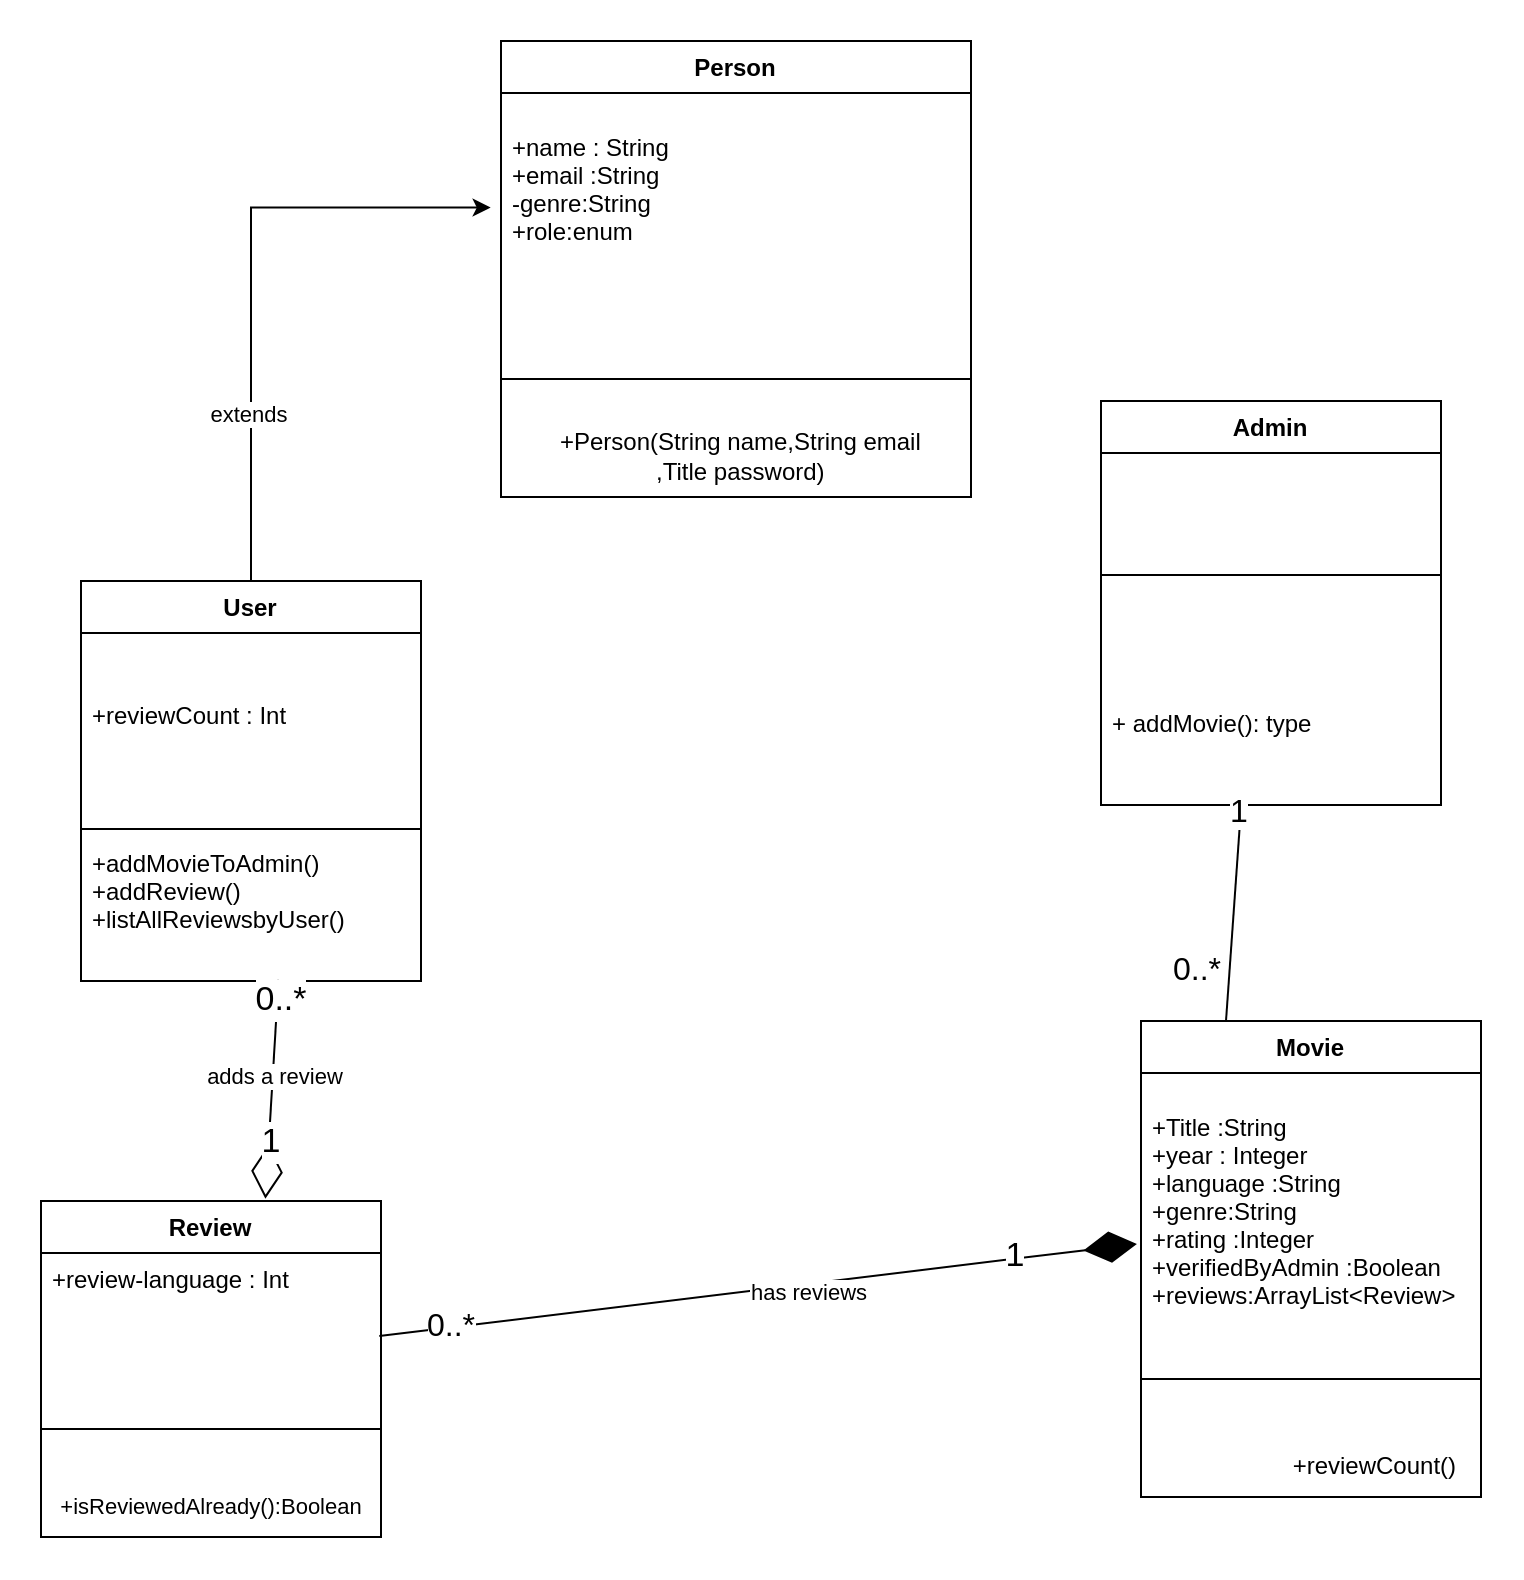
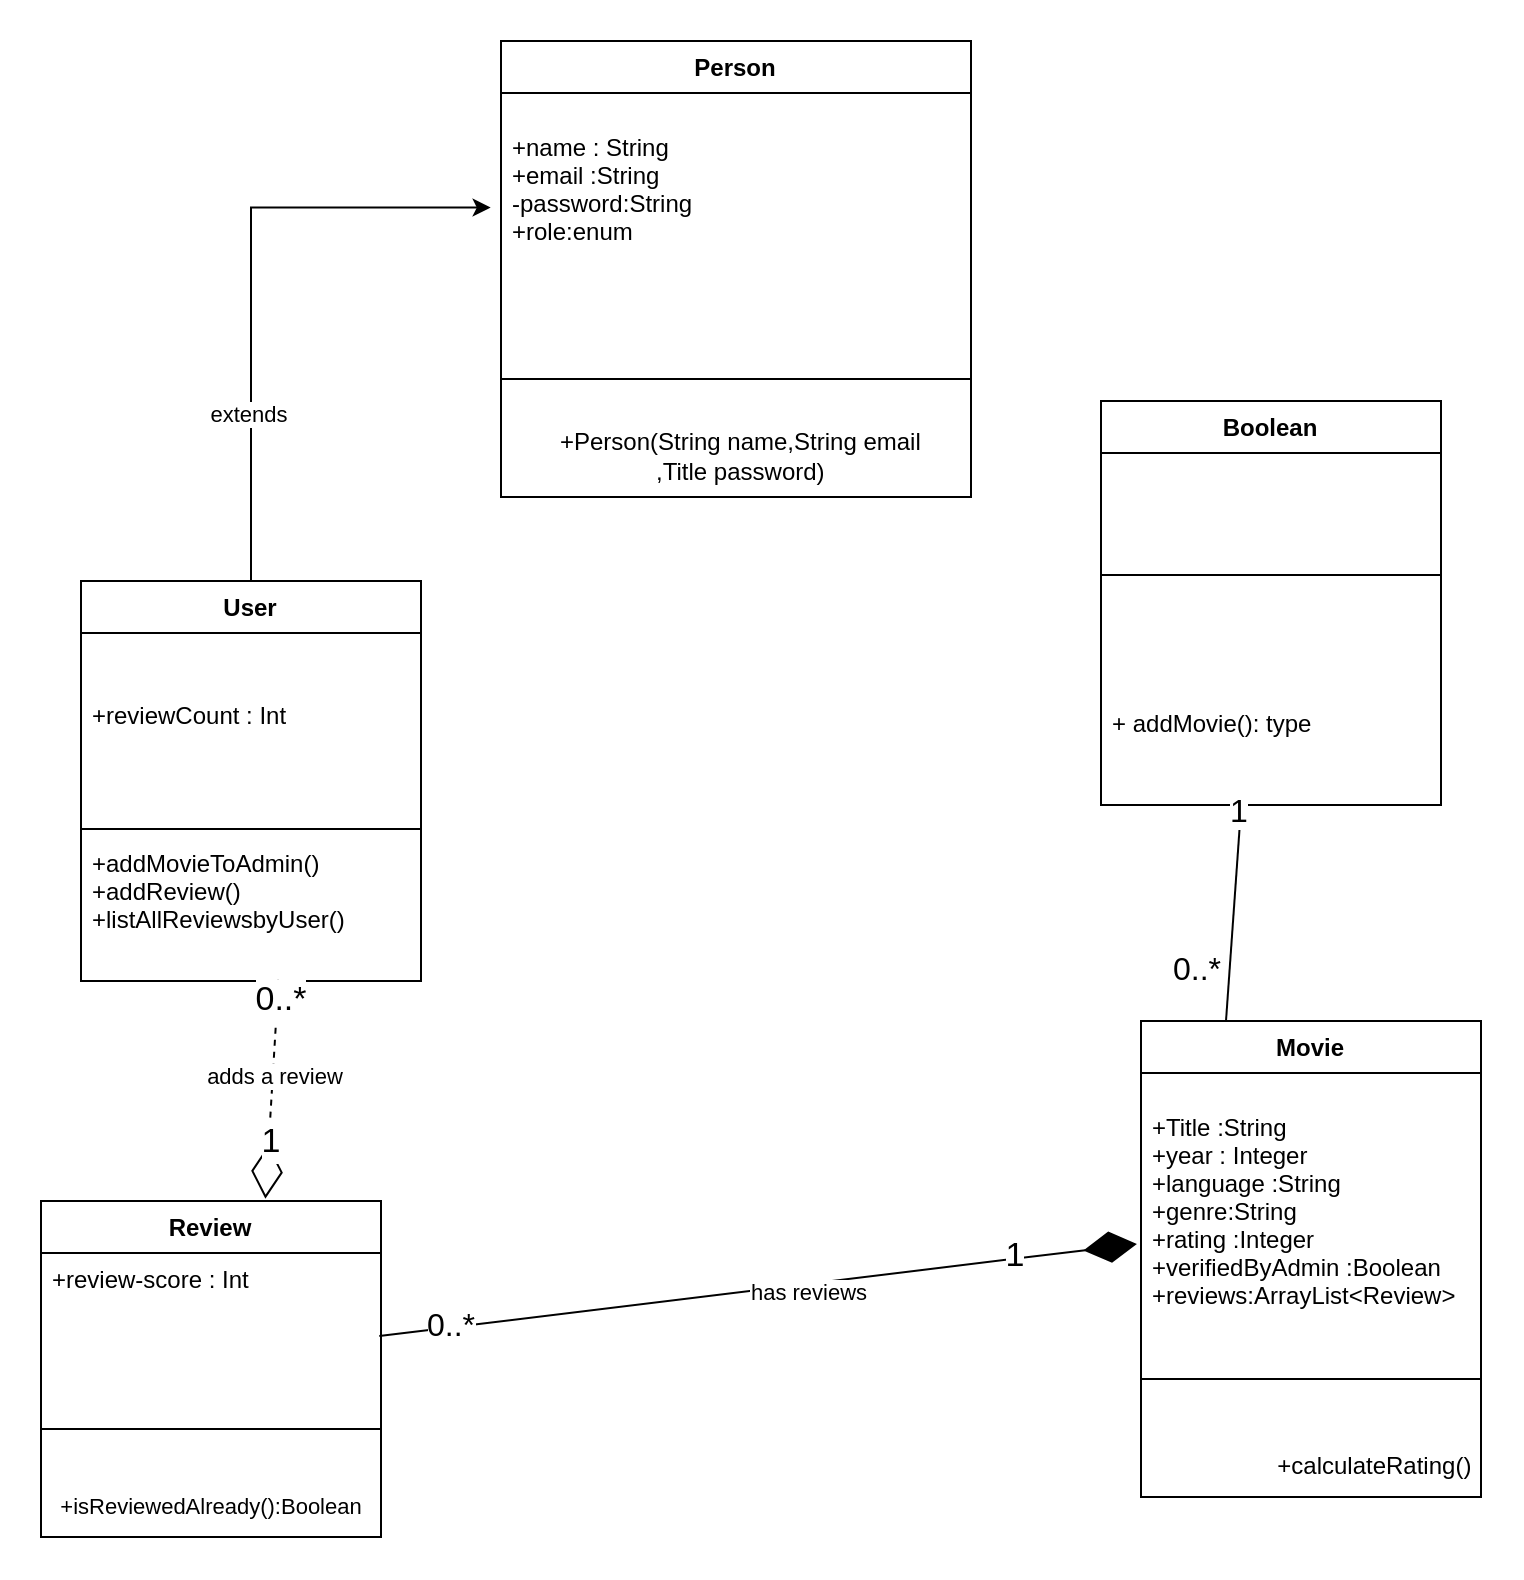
- <mxCell id="24" value="&#10;+name : String&#10;+email :String&#10;-genre:String&#10;+role:enum&#10;&#10;" style="text;strokeColor=none;fillColor=none;align=left;verticalAlign=top;spacingLeft=4;spacingRight=4;overflow=hidden;rotatable=0;points=[[0,0.5],[1,0.5]];portConstraint=eastwest;" parent="23" vertex="1"><mxGeometry y="26" width="235" height="124" as="geometry" /></mxCell>
+ <mxCell id="24" value="&#10;+name : String&#10;+email :String&#10;-password:String&#10;+role:enum&#10;&#10;" style="text;strokeColor=none;fillColor=none;align=left;verticalAlign=top;spacingLeft=4;spacingRight=4;overflow=hidden;rotatable=0;points=[[0,0.5],[1,0.5]];portConstraint=eastwest;" parent="23" vertex="1"><mxGeometry y="26" width="235" height="124" as="geometry" /></mxCell>
- <mxCell id="20" value="Admin" style="swimlane;fontStyle=1;align=center;verticalAlign=top;childLayout=stackLayout;horizontal=1;startSize=26;horizontalStack=0;resizeParent=1;resizeParentMax=0;resizeLast=0;collapsible=1;marginBottom=0;" parent="1" vertex="1"><mxGeometry x="550" y="200" width="170" height="202" as="geometry" /></mxCell>
+ <mxCell id="20" value="Boolean" style="swimlane;fontStyle=1;align=center;verticalAlign=top;childLayout=stackLayout;horizontal=1;startSize=26;horizontalStack=0;resizeParent=1;resizeParentMax=0;resizeLast=0;collapsible=1;marginBottom=0;" parent="1" vertex="1"><mxGeometry x="550" y="200" width="170" height="202" as="geometry" /></mxCell>
- <mxCell id="30" value="" style="endArrow=diamondThin;endFill=0;endSize=24;html=1;rounded=0;fontSize=17;exitX=0.581;exitY=0.992;exitDx=0;exitDy=0;exitPerimeter=0;entryX=0.66;entryY=-0.007;entryDx=0;entryDy=0;entryPerimeter=0;" parent="1" source="7" target="12" edge="1"><mxGeometry width="160" relative="1" as="geometry"><mxPoint x="230" y="520" as="sourcePoint" /><mxPoint x="390" y="520" as="targetPoint" /></mxGeometry></mxCell>
+ <mxCell id="30" value="" style="endArrow=diamondThin;endFill=0;endSize=24;html=1;rounded=0;fontSize=17;exitX=0.581;exitY=0.992;exitDx=0;exitDy=0;exitPerimeter=0;entryX=0.66;entryY=-0.007;entryDx=0;entryDy=0;entryPerimeter=0;dashed=1;" parent="1" source="7" target="12" edge="1"><mxGeometry width="160" relative="1" as="geometry"><mxPoint x="230" y="520" as="sourcePoint" /><mxPoint x="390" y="520" as="targetPoint" /></mxGeometry></mxCell>
- <mxCell id="13" value="+review-language : Int " style="text;strokeColor=none;fillColor=none;align=left;verticalAlign=top;spacingLeft=4;spacingRight=4;overflow=hidden;rotatable=0;points=[[0,0.5],[1,0.5]];portConstraint=eastwest;" parent="12" vertex="1"><mxGeometry y="26" width="170" height="64" as="geometry" /></mxCell>
+ <mxCell id="13" value="+review-score : Int " style="text;strokeColor=none;fillColor=none;align=left;verticalAlign=top;spacingLeft=4;spacingRight=4;overflow=hidden;rotatable=0;points=[[0,0.5],[1,0.5]];portConstraint=eastwest;" parent="12" vertex="1"><mxGeometry y="26" width="170" height="64" as="geometry" /></mxCell>
- <mxCell id="11" value="&amp;nbsp; &amp;nbsp; &amp;nbsp; &amp;nbsp; &amp;nbsp; &amp;nbsp; &amp;nbsp; &amp;nbsp; &amp;nbsp; &amp;nbsp;+reviewCount()" style="text;html=1;align=center;verticalAlign=middle;resizable=0;points=[];autosize=1;strokeColor=none;fillColor=none;" parent="8" vertex="1"><mxGeometry y="208" width="170" height="30" as="geometry" /></mxCell>
+ <mxCell id="11" value="&amp;nbsp; &amp;nbsp; &amp;nbsp; &amp;nbsp; &amp;nbsp; &amp;nbsp; &amp;nbsp; &amp;nbsp; &amp;nbsp; &amp;nbsp;+calculateRating()" style="text;html=1;align=center;verticalAlign=middle;resizable=0;points=[];autosize=1;strokeColor=none;fillColor=none;" parent="8" vertex="1"><mxGeometry y="208" width="170" height="30" as="geometry" /></mxCell>
